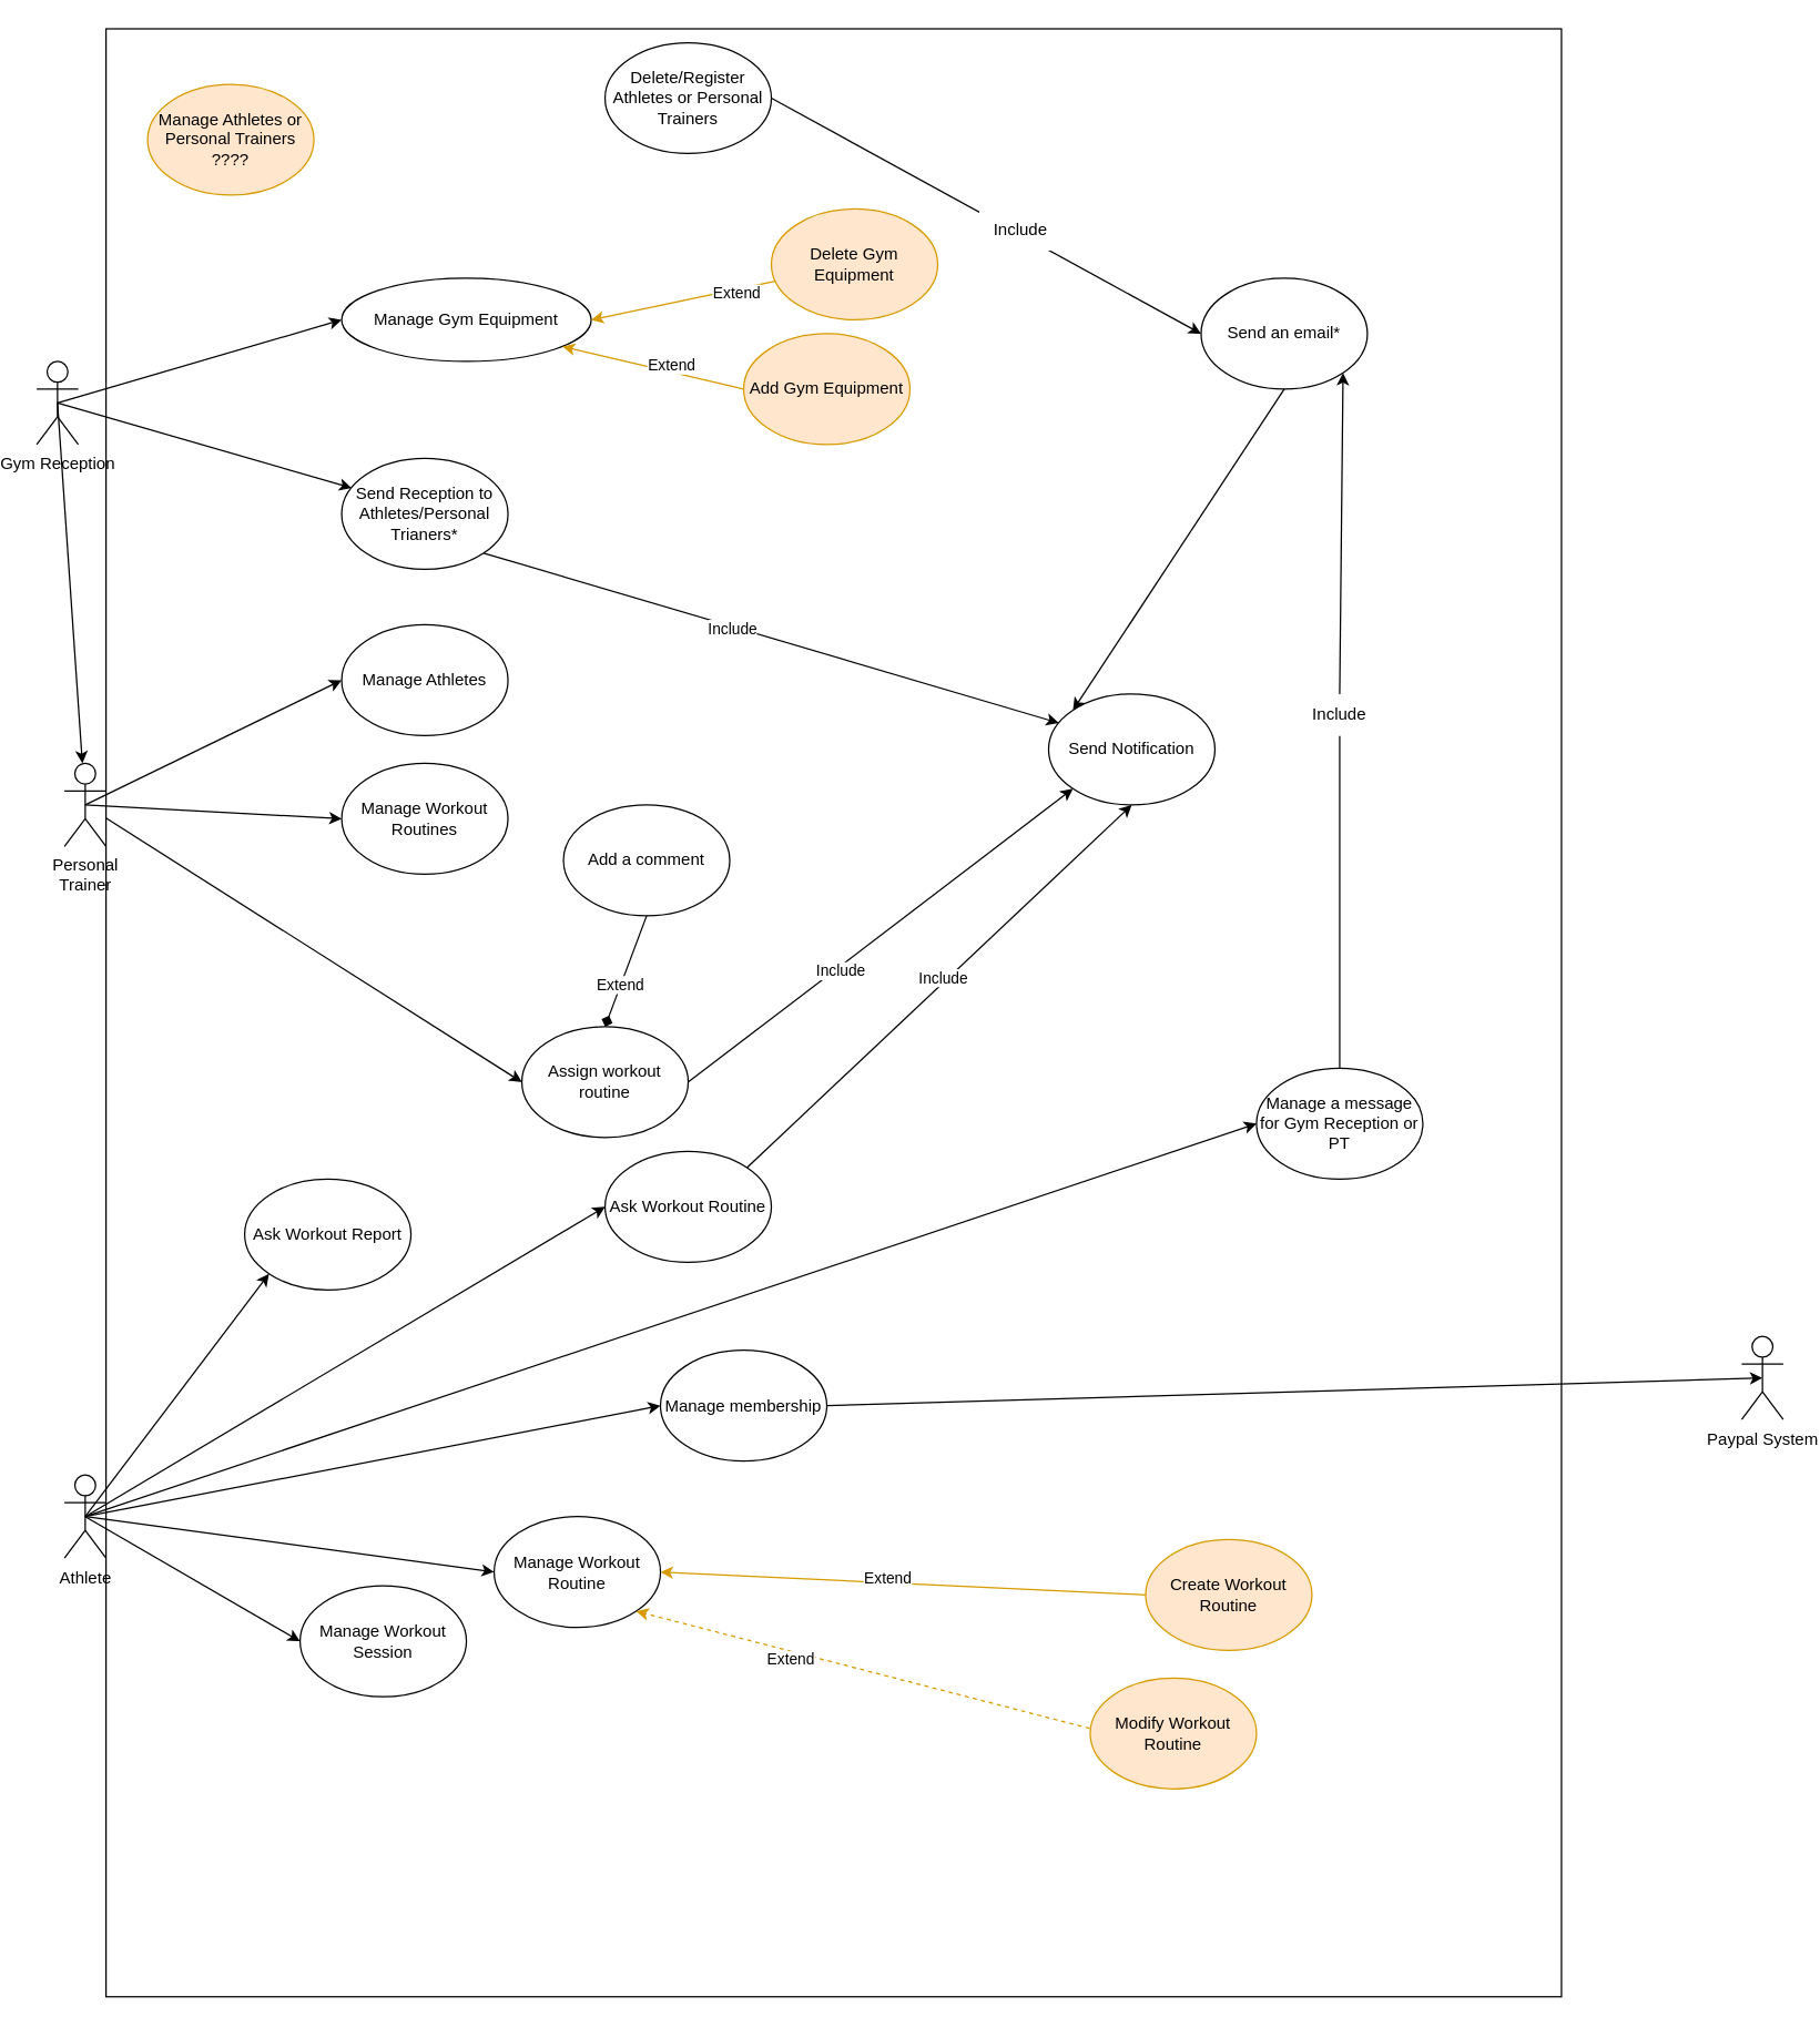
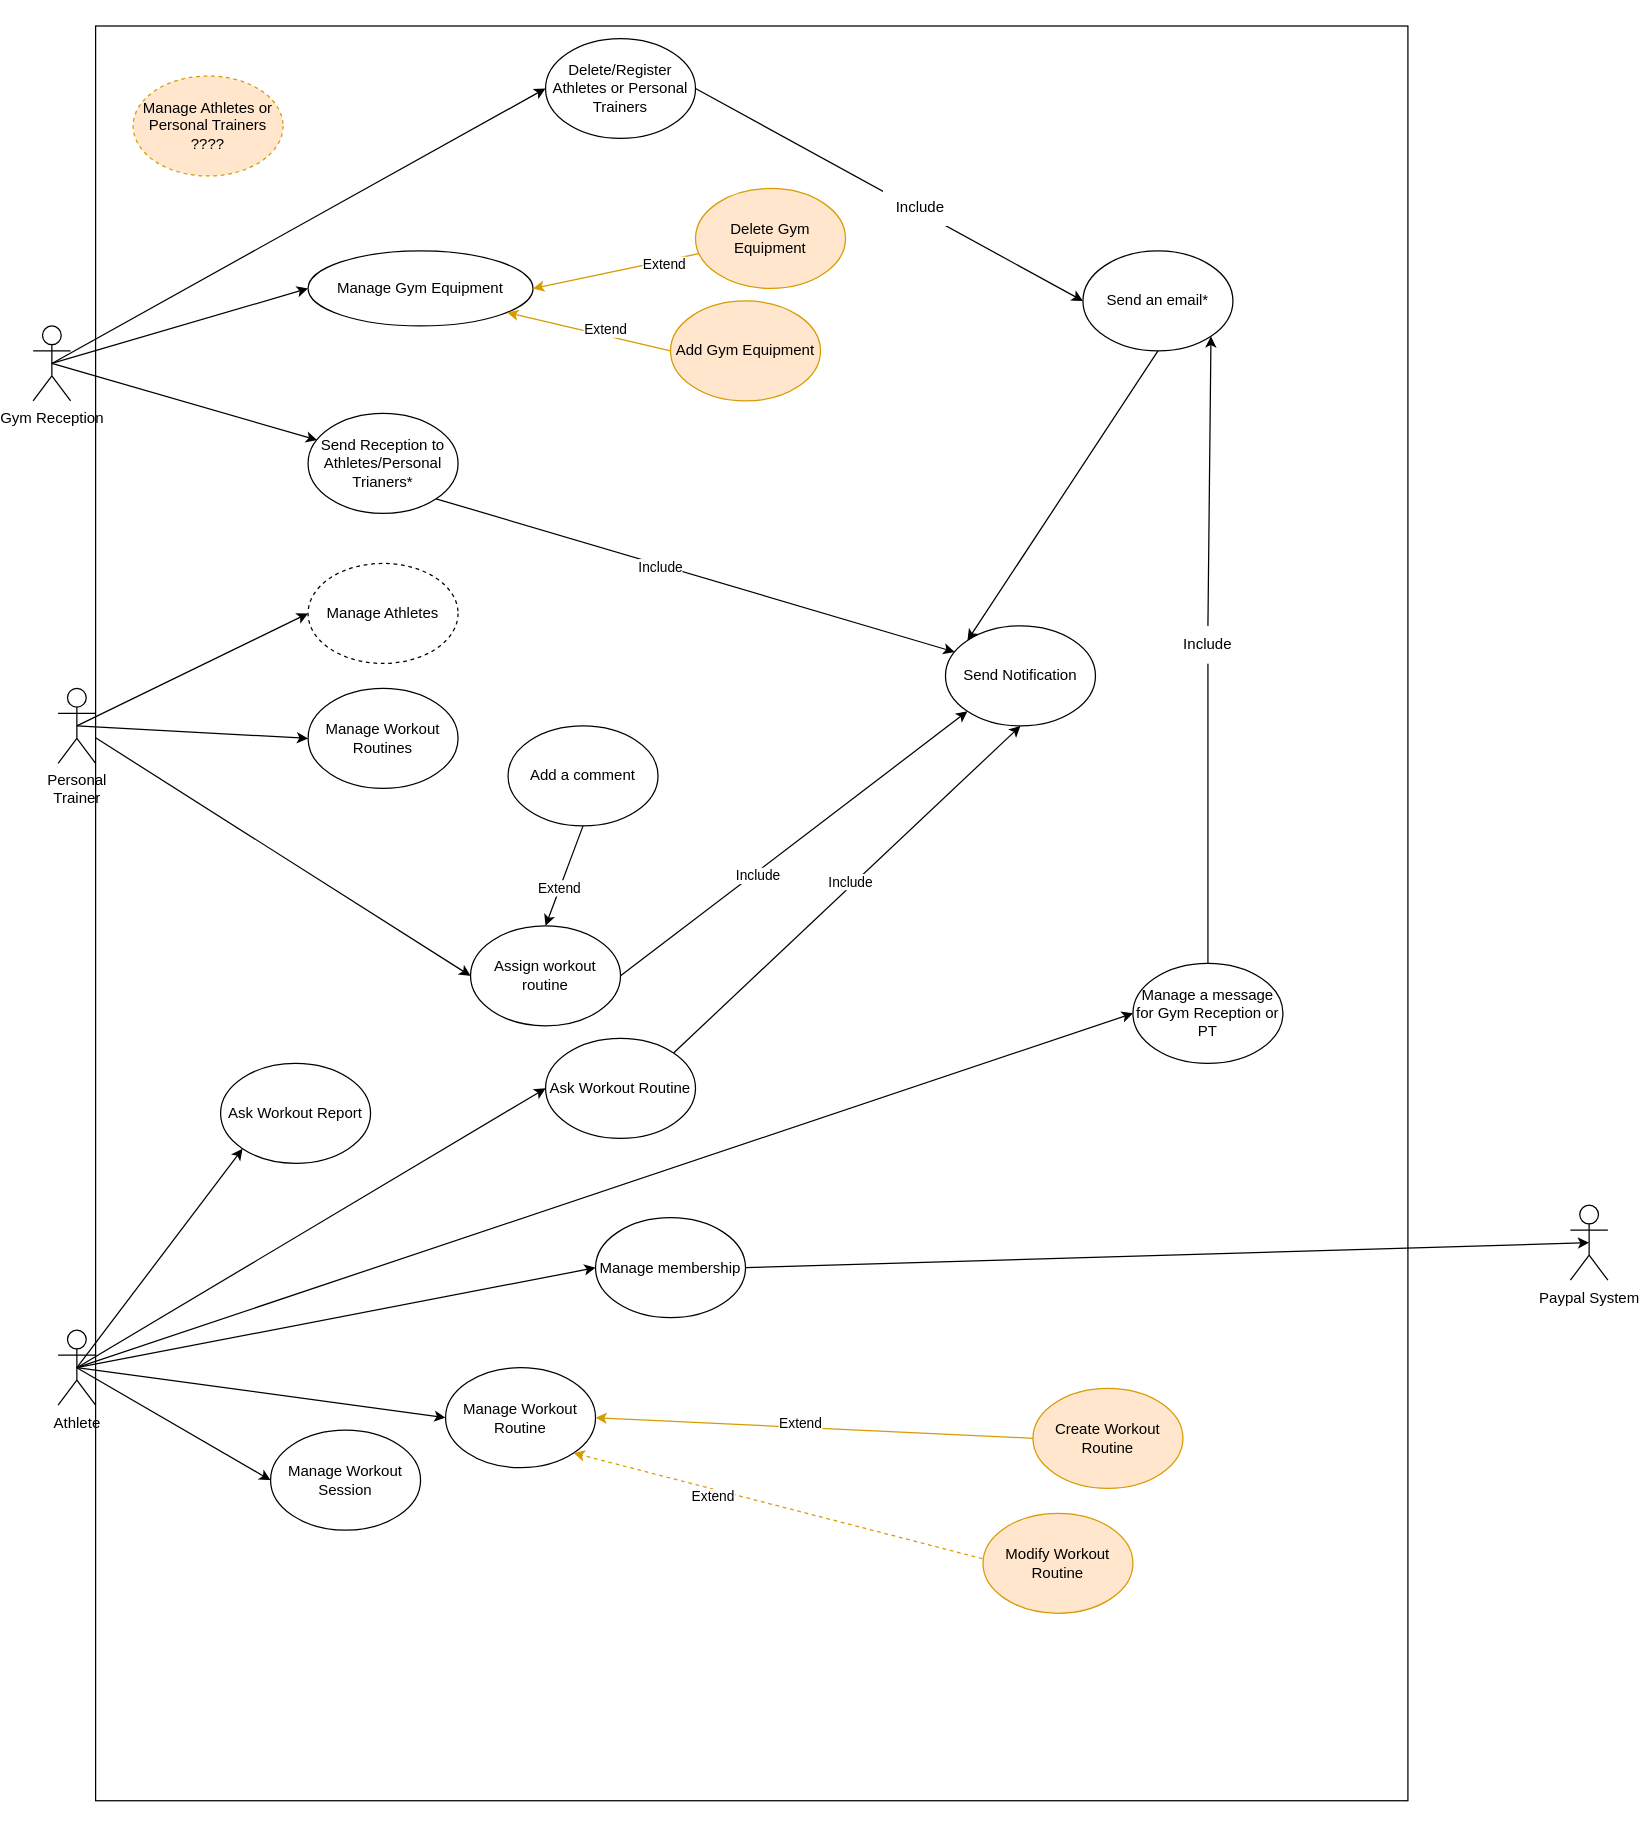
- <mxCell id="20" value="&lt;div&gt;Manage Athletes or Personal Trainers ????&lt;/div&gt;" style="ellipse;whiteSpace=wrap;html=1;fillColor=#ffe6cc;strokeColor=#d79b00;" parent="1" vertex="1"><mxGeometry x="100" y="60" width="120" height="80" as="geometry" /></mxCell>
+ <mxCell id="20" value="&lt;div&gt;Manage Athletes or Personal Trainers ????&lt;/div&gt;" style="ellipse;whiteSpace=wrap;html=1;fillColor=#ffe6cc;strokeColor=#d79b00;dashed=1;" parent="1" vertex="1"><mxGeometry x="100" y="60" width="120" height="80" as="geometry" /></mxCell>
- <mxCell id="5" value="" style="endArrow=classic;html=1;rounded=0;exitX=0.5;exitY=0.5;exitDx=0;exitDy=0;exitPerimeter=0;" parent="1" source="3" target="4" edge="1"><mxGeometry width="50" height="50" relative="1" as="geometry"><mxPoint x="60" y="290" as="sourcePoint" /><mxPoint x="30" y="140" as="targetPoint" /></mxGeometry></mxCell>
+ <mxCell id="5" value="" style="endArrow=classic;html=1;rounded=0;entryX=0;entryY=0.5;entryDx=0;entryDy=0;exitX=0.5;exitY=0.5;exitDx=0;exitDy=0;exitPerimeter=0;" parent="1" source="3" target="6" edge="1"><mxGeometry width="50" height="50" relative="1" as="geometry"><mxPoint x="60" y="290" as="sourcePoint" /><mxPoint x="30" y="140" as="targetPoint" /></mxGeometry></mxCell>
- <mxCell id="35" value="Manage Athletes" style="ellipse;whiteSpace=wrap;html=1;" parent="1" vertex="1"><mxGeometry x="240" y="450" width="120" height="80" as="geometry" /></mxCell>
+ <mxCell id="35" value="Manage Athletes" style="ellipse;whiteSpace=wrap;html=1;dashed=1;" parent="1" vertex="1"><mxGeometry x="240" y="450" width="120" height="80" as="geometry" /></mxCell>
- <mxCell id="53" value="" style="endArrow=diamond;html=1;rounded=0;exitX=0.5;exitY=1;exitDx=0;exitDy=0;entryX=0.5;entryY=0;entryDx=0;entryDy=0;" edge="1" parent="1" source="52" target="48"><mxGeometry width="50" height="50" relative="1" as="geometry"><mxPoint x="460" y="720" as="sourcePoint" /><mxPoint x="510" y="670" as="targetPoint" /></mxGeometry></mxCell>
+ <mxCell id="53" value="" style="endArrow=classic;html=1;rounded=0;exitX=0.5;exitY=1;exitDx=0;exitDy=0;entryX=0.5;entryY=0;entryDx=0;entryDy=0;" edge="1" parent="1" source="52" target="48"><mxGeometry width="50" height="50" relative="1" as="geometry"><mxPoint x="460" y="720" as="sourcePoint" /><mxPoint x="510" y="670" as="targetPoint" /></mxGeometry></mxCell>
